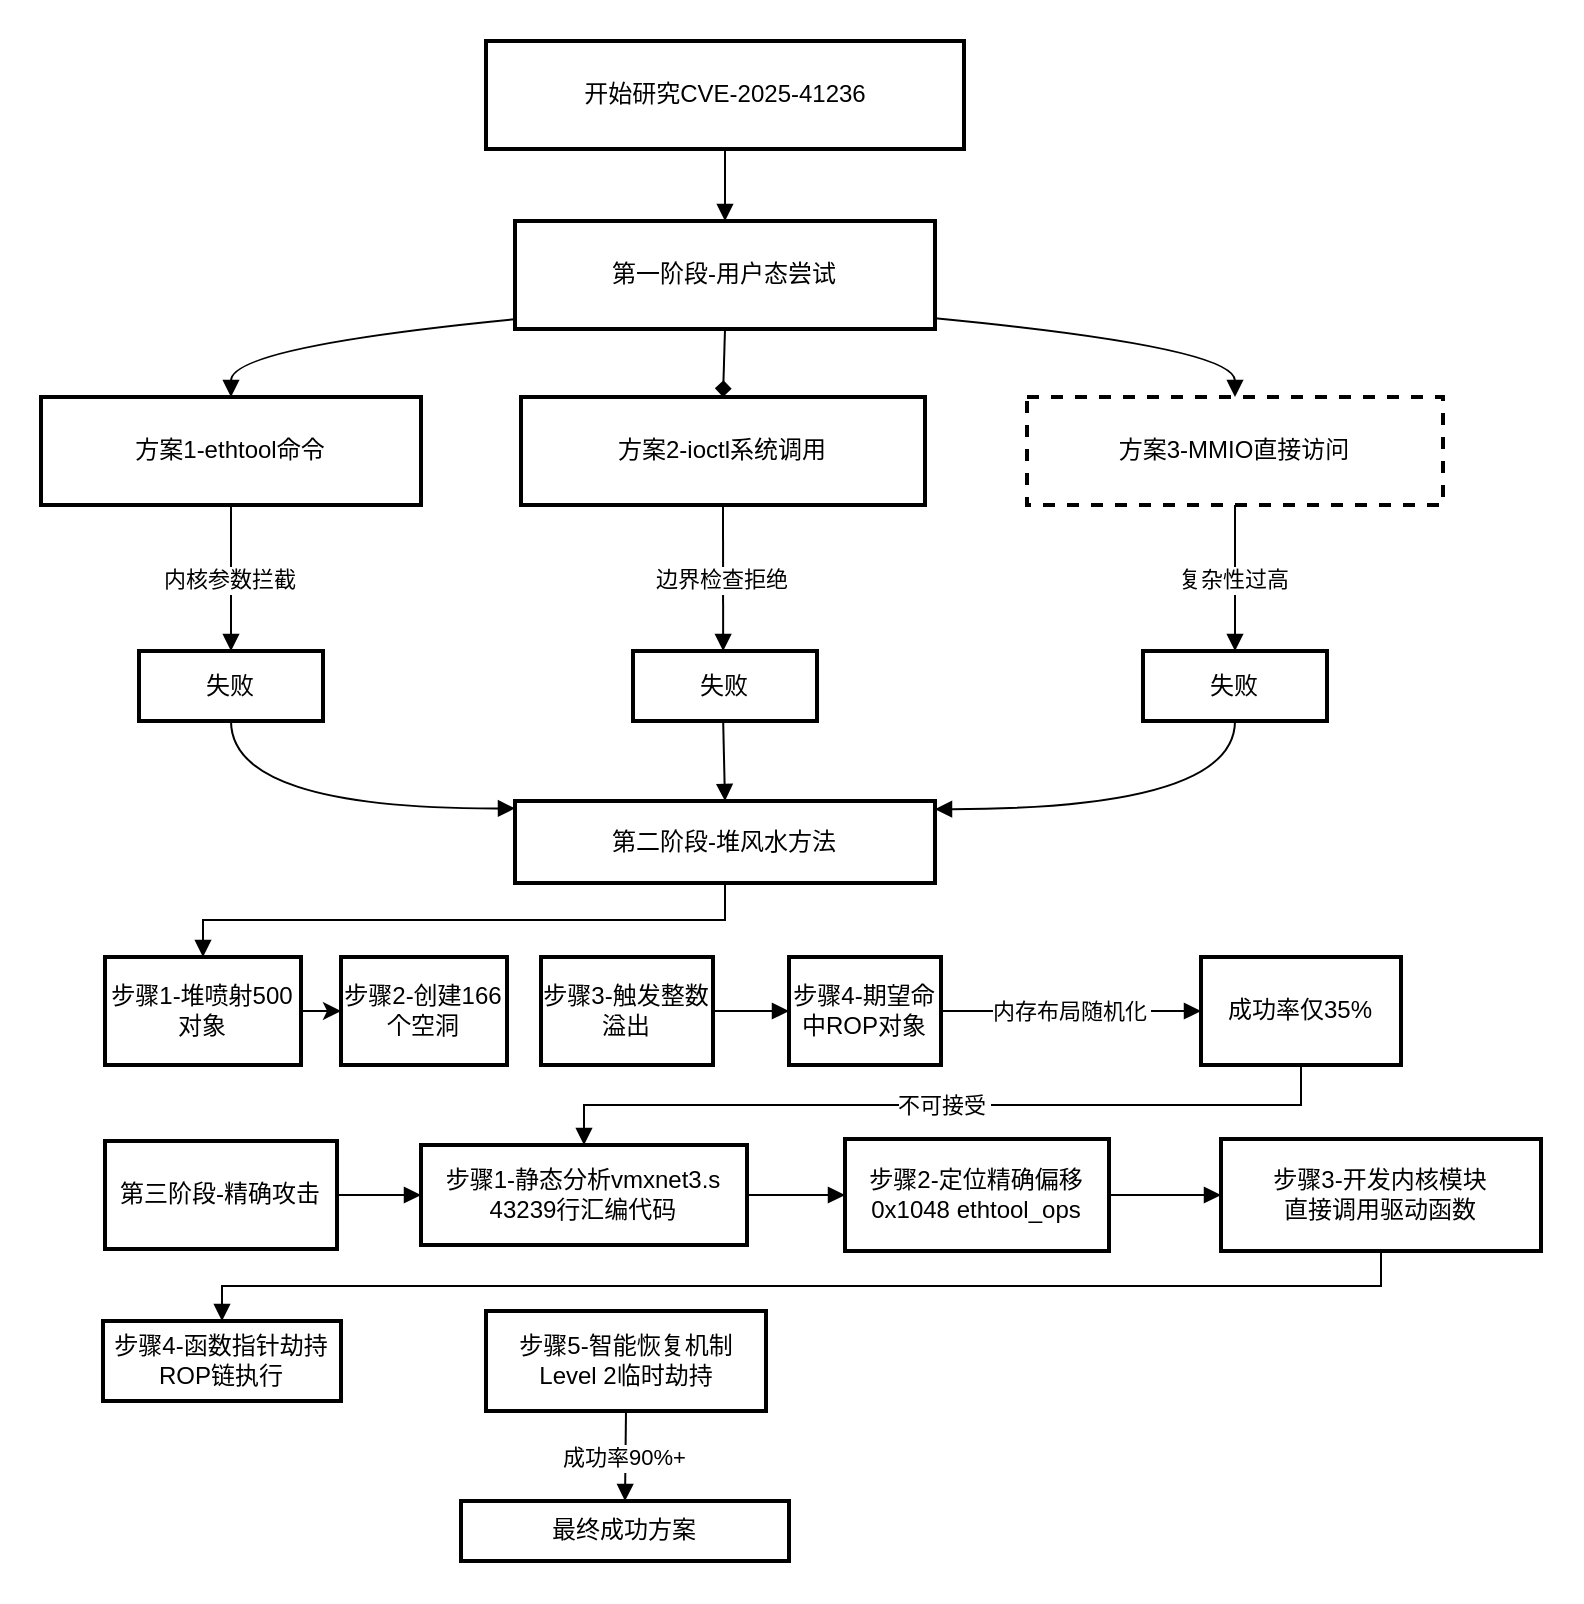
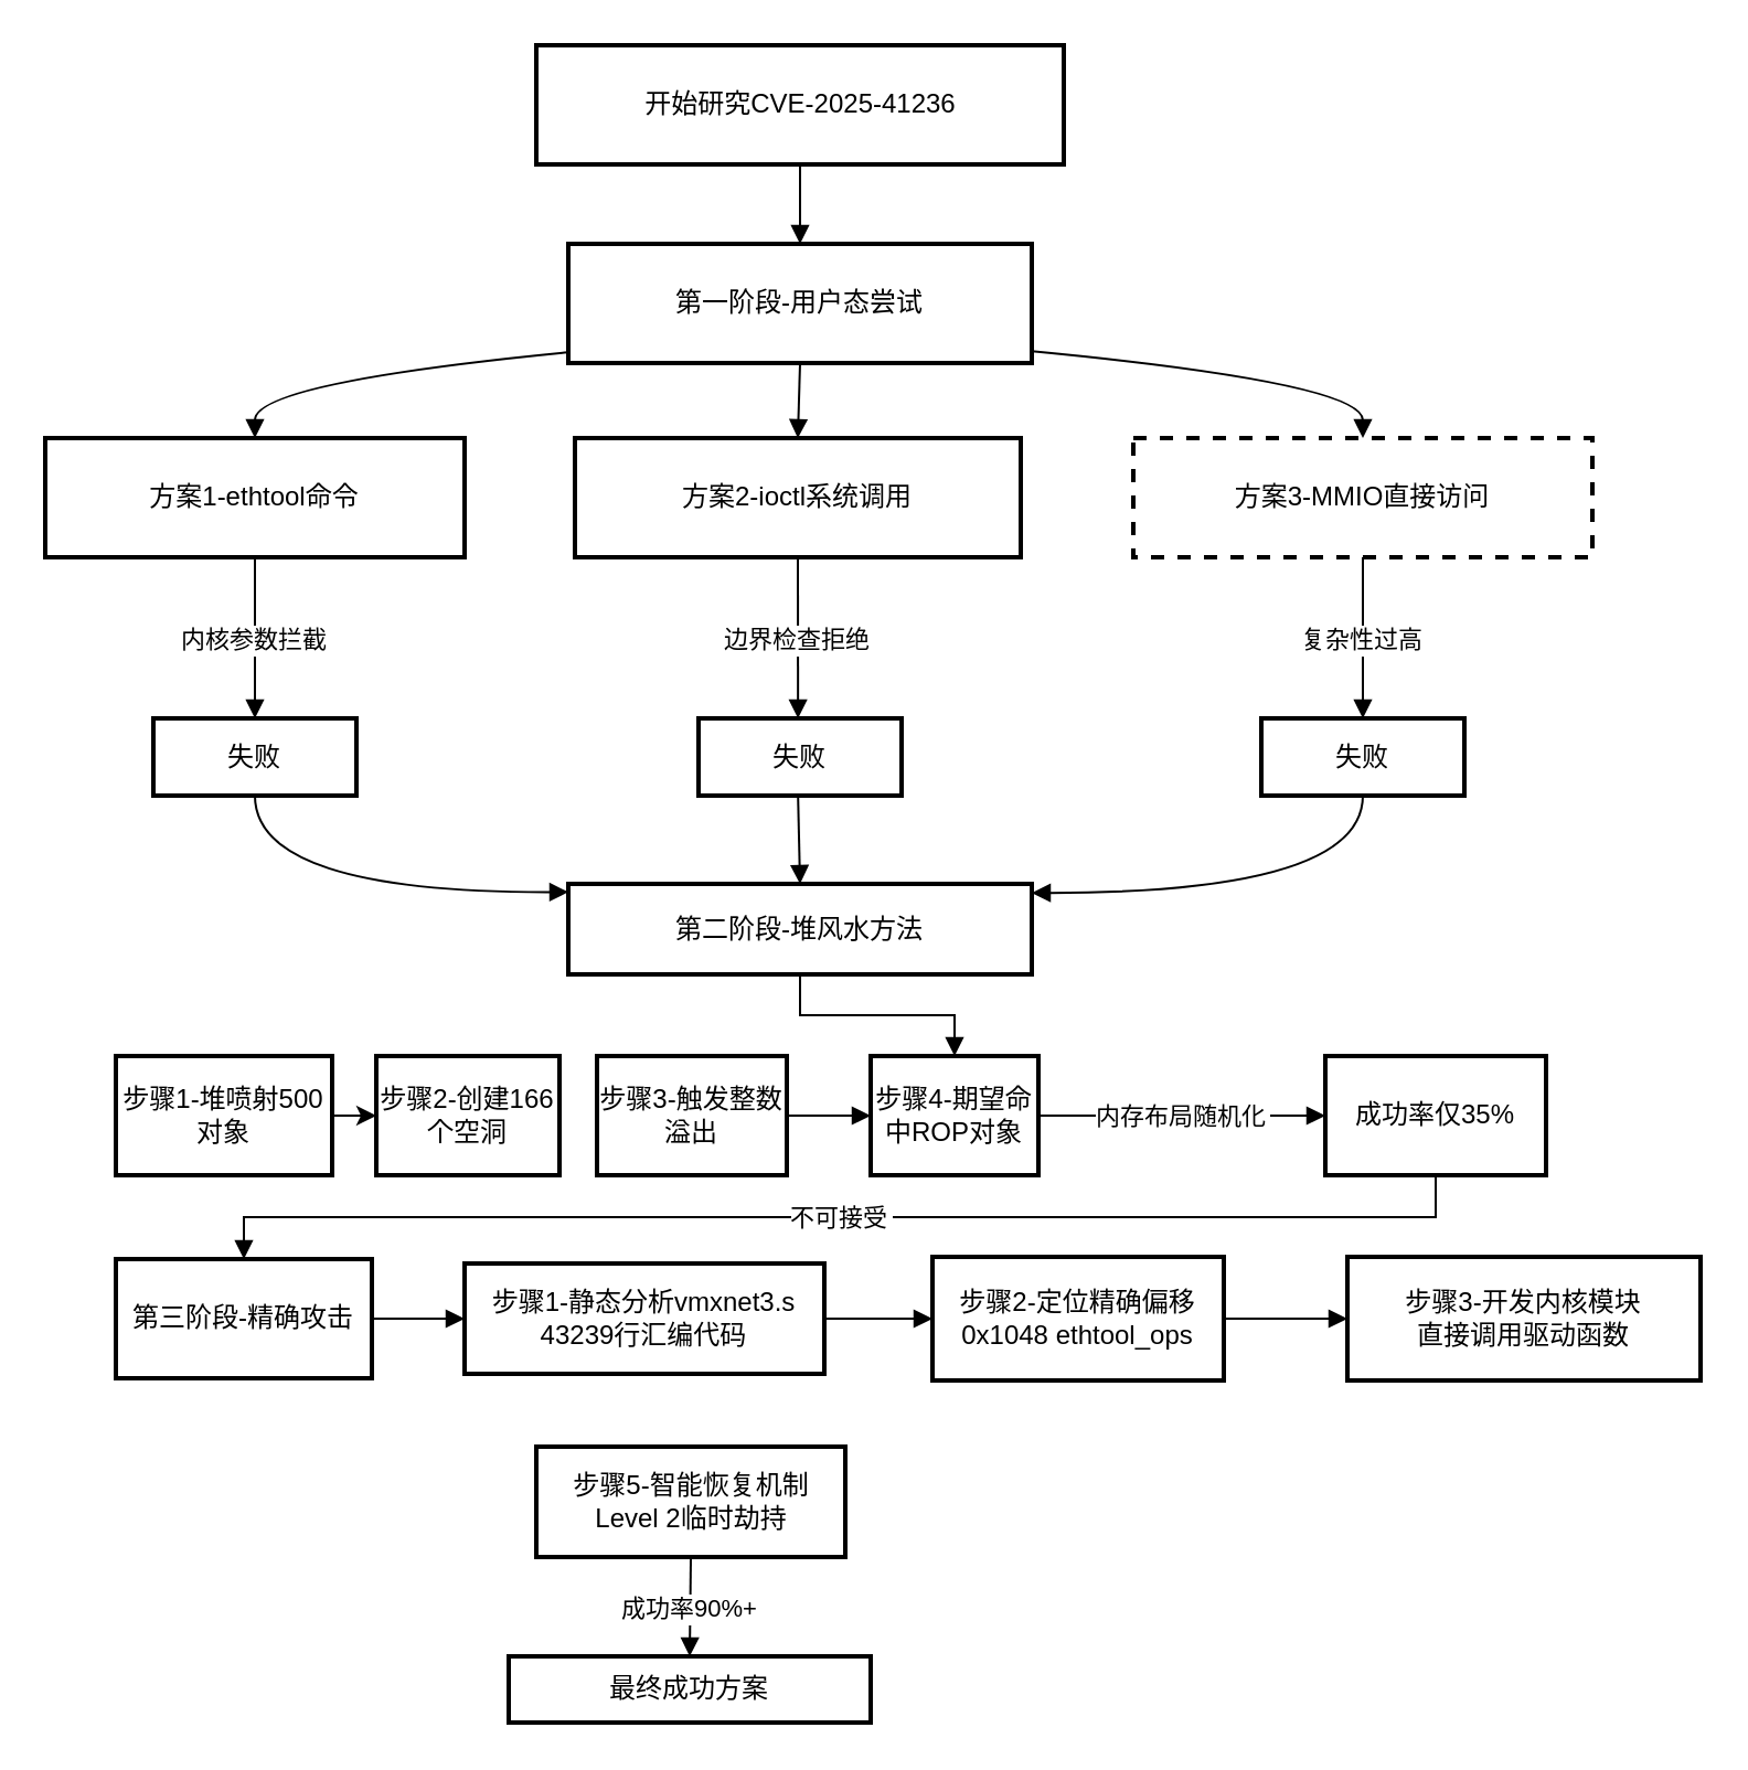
- <mxCell id="26" value="" style="curved=1;startArrow=none;endArrow=diamond;exitX=0.5;exitY=1;entryX=0.5;entryY=0;rounded=0;" edge="1" parent="1" source="3" target="5"><mxGeometry relative="1" as="geometry"><Array as="points" /></mxGeometry></mxCell>
+ <mxCell id="26" value="" style="curved=1;startArrow=none;endArrow=block;exitX=0.5;exitY=1;entryX=0.5;entryY=0;rounded=0;" edge="1" parent="1" source="3" target="5"><mxGeometry relative="1" as="geometry"><Array as="points" /></mxGeometry></mxCell>
- <mxCell id="34" value="" style="startArrow=none;endArrow=block;exitX=0.5;exitY=1;entryX=0.5;entryY=0;rounded=0;strokeColor=default;edgeStyle=orthogonalEdgeStyle;" edge="1" parent="1" source="10" target="12"><mxGeometry relative="1" as="geometry" /></mxCell>
+ <mxCell id="34" value="" style="startArrow=none;endArrow=block;exitX=0.5;exitY=1;rounded=0;strokeColor=default;edgeStyle=orthogonalEdgeStyle;" edge="1" parent="1" source="10" target="15"><mxGeometry relative="1" as="geometry" /></mxCell>
- <mxCell id="37" value="不可接受" style="startArrow=none;endArrow=block;exitX=0.5;exitY=1;rounded=0;edgeStyle=orthogonalEdgeStyle;" edge="1" parent="1" source="16" target="18"><mxGeometry relative="1" as="geometry" /></mxCell>
+ <mxCell id="37" value="不可接受" style="startArrow=none;endArrow=block;exitX=0.5;exitY=1;entryX=0.5;entryY=0;rounded=0;edgeStyle=orthogonalEdgeStyle;" edge="1" parent="1" source="16" target="17"><mxGeometry relative="1" as="geometry" /></mxCell>
- <mxCell id="41" value="" style="startArrow=none;endArrow=block;exitX=0.5;exitY=1;entryX=0.5;entryY=0;rounded=0;edgeStyle=orthogonalEdgeStyle;" edge="1" parent="1" source="20" target="21"><mxGeometry relative="1" as="geometry" /></mxCell>
- <mxCell id="21" value="步骤4-函数指针劫持&#10;ROP链执行" style="whiteSpace=wrap;strokeWidth=2;" vertex="1" parent="1"><mxGeometry x="51" y="660" width="119" height="40" as="geometry" /></mxCell>
